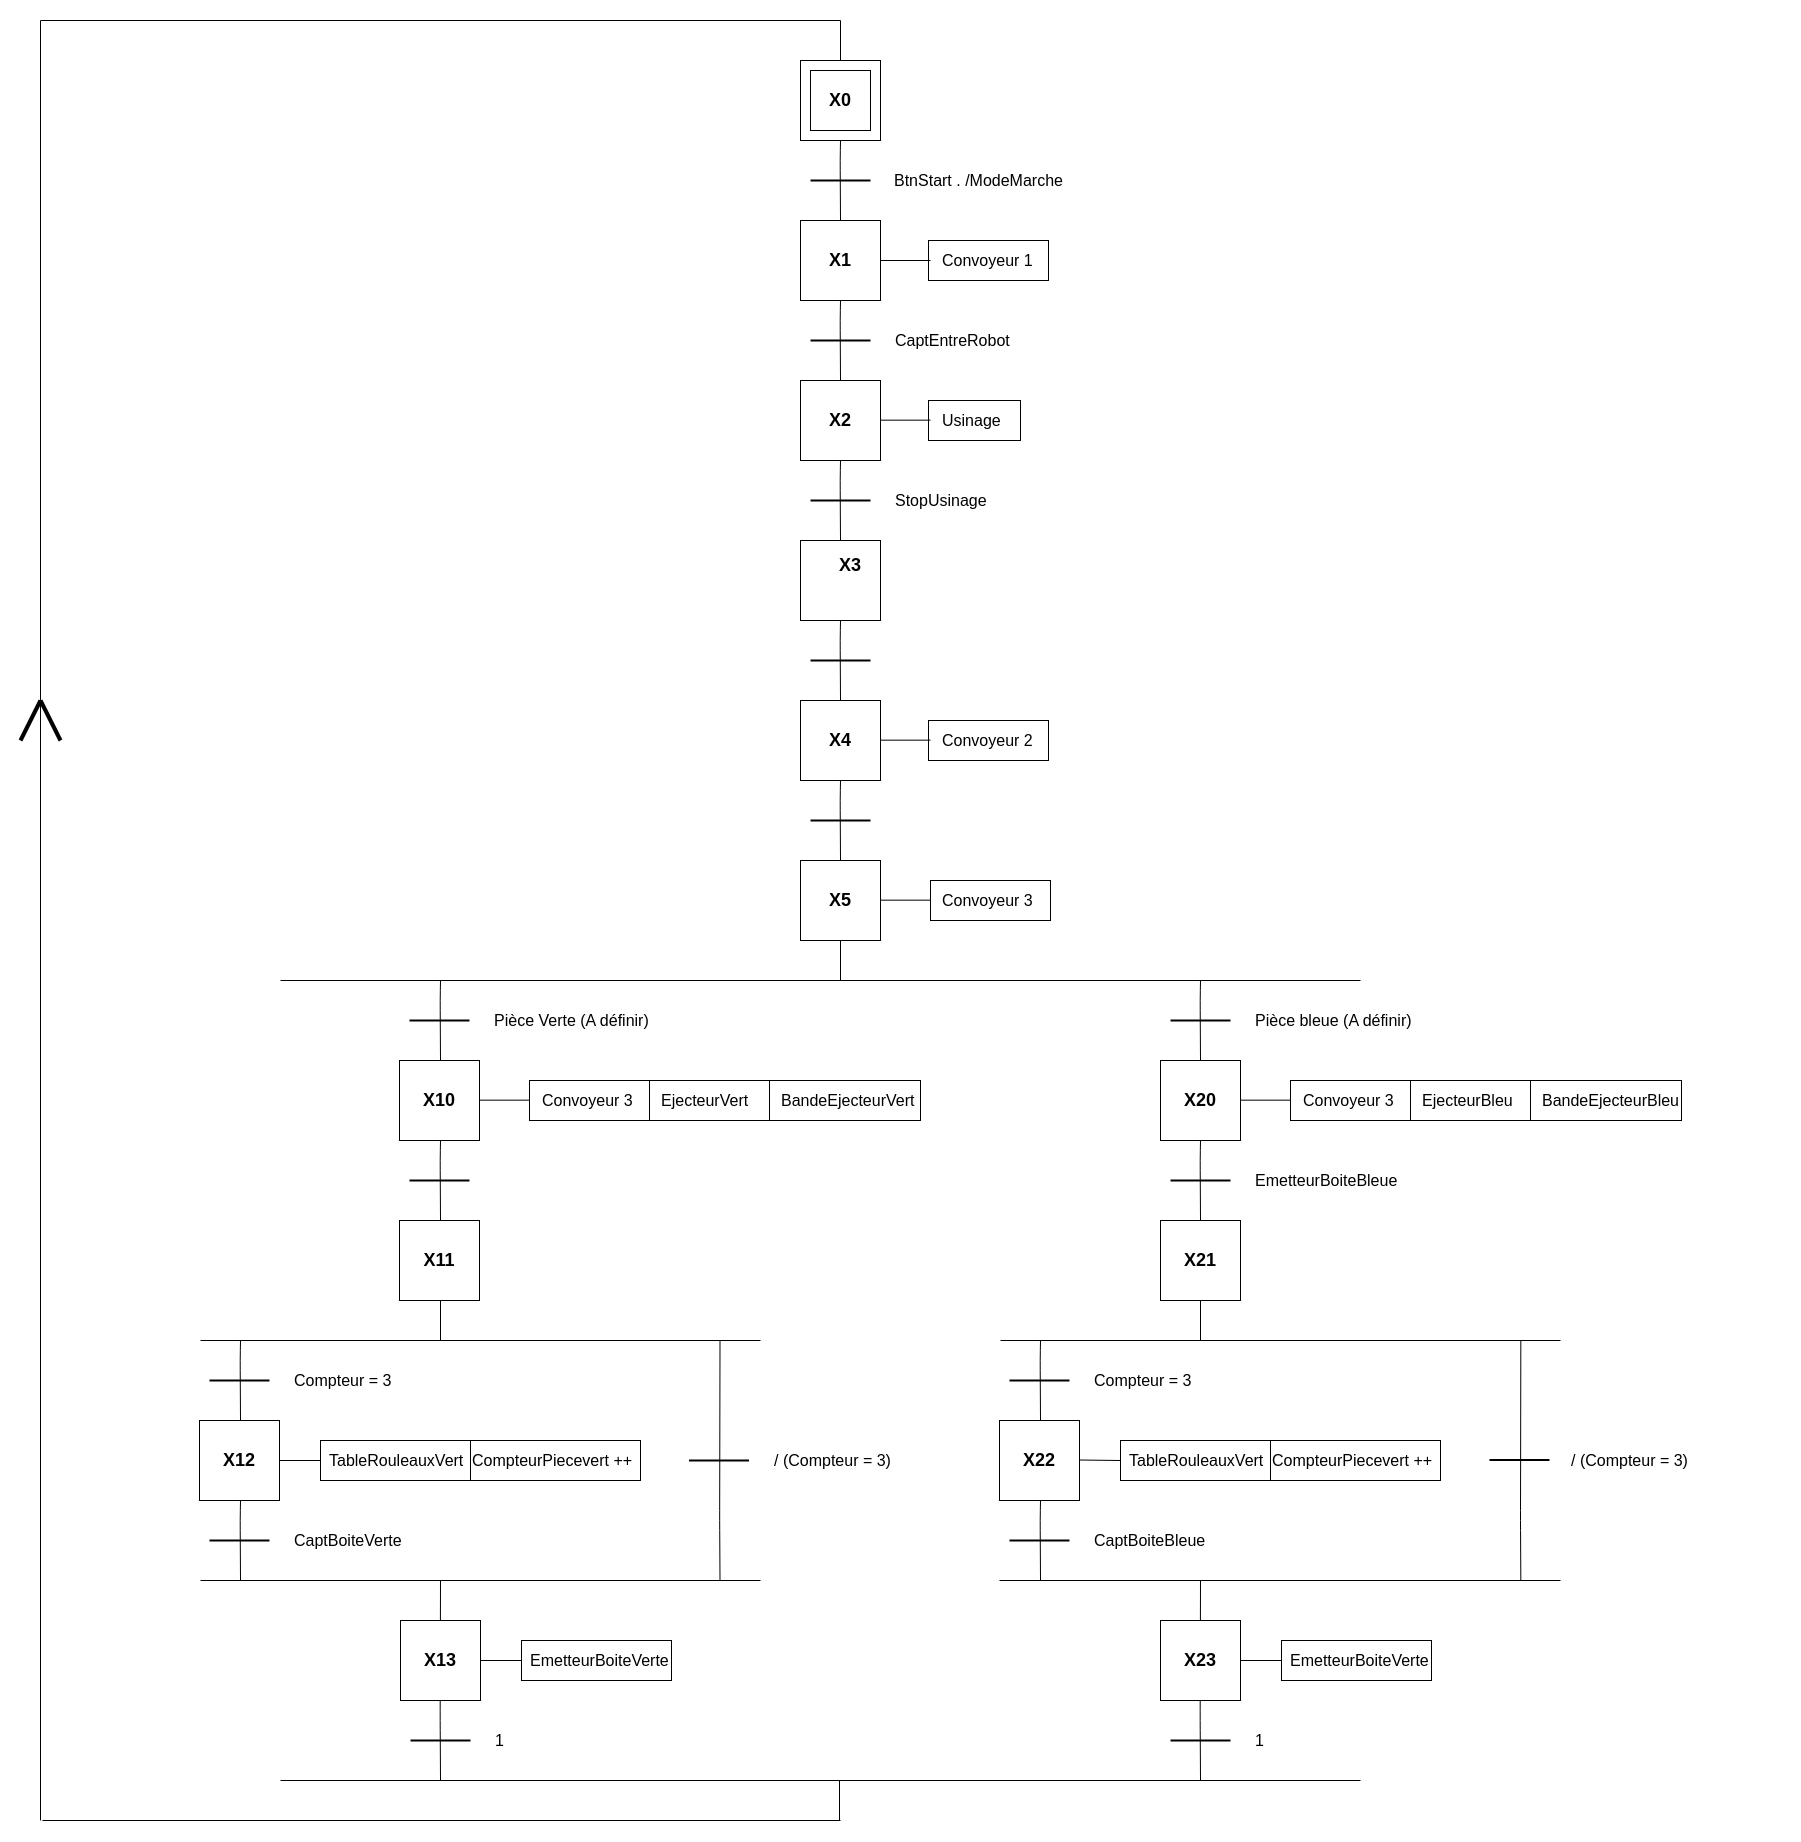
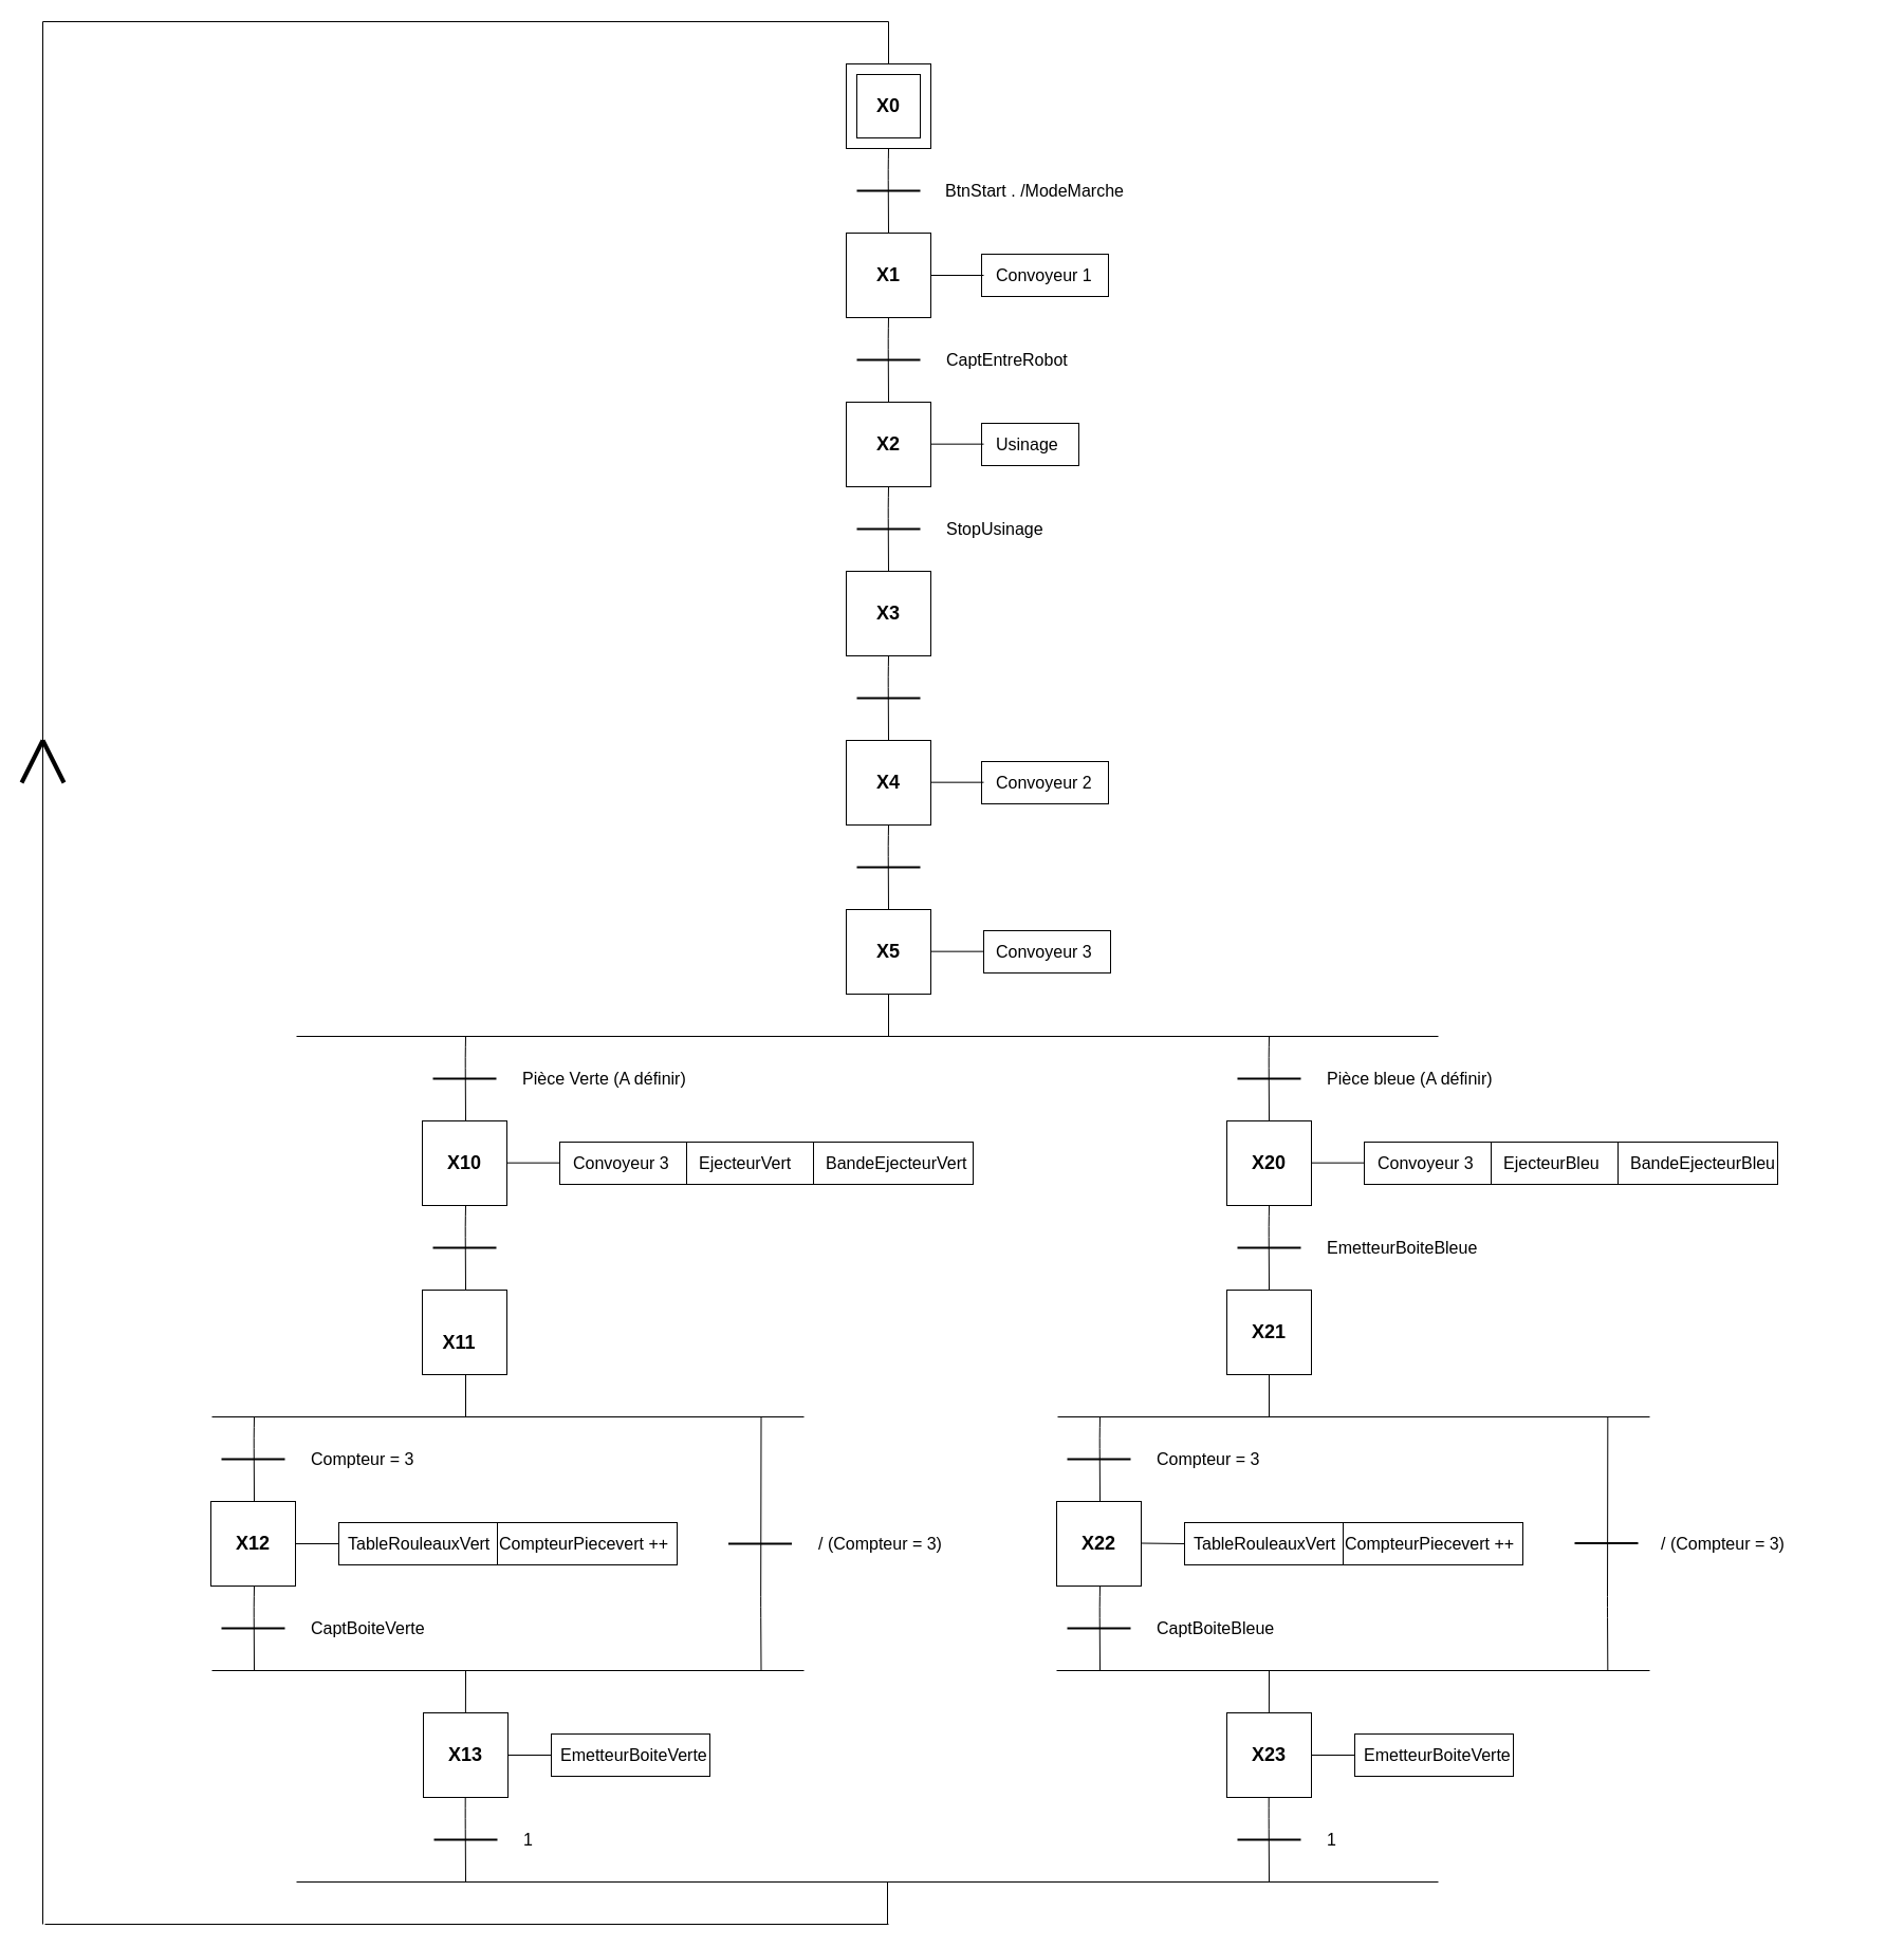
- <mxCell id="21" value="&lt;font size=&quot;1&quot;&gt;&lt;b style=&quot;font-size: 18px&quot;&gt;X3&lt;/b&gt;&lt;/font&gt;" style="text;html=1;strokeColor=none;fillColor=none;align=center;verticalAlign=middle;whiteSpace=wrap;rounded=0;" parent="1" vertex="1"><mxGeometry x="830" y="555" width="40" height="20" as="geometry" /></mxCell>
+ <mxCell id="21" value="&lt;font size=&quot;1&quot;&gt;&lt;b style=&quot;font-size: 18px&quot;&gt;X3&lt;/b&gt;&lt;/font&gt;" style="text;html=1;strokeColor=none;fillColor=none;align=center;verticalAlign=middle;whiteSpace=wrap;rounded=0;" parent="1" vertex="1"><mxGeometry x="820" y="570" width="40" height="20" as="geometry" /></mxCell>
- <mxCell id="52" value="&lt;font size=&quot;1&quot;&gt;&lt;b style=&quot;font-size: 18px&quot;&gt;X11&lt;/b&gt;&lt;/font&gt;" style="text;html=1;strokeColor=none;fillColor=none;align=center;verticalAlign=middle;whiteSpace=wrap;rounded=0;" parent="1" vertex="1"><mxGeometry x="419" y="1250" width="40" height="20" as="geometry" /></mxCell>
+ <mxCell id="52" value="&lt;font size=&quot;1&quot;&gt;&lt;b style=&quot;font-size: 18px&quot;&gt;X11&lt;/b&gt;&lt;/font&gt;" style="text;html=1;strokeColor=none;fillColor=none;align=center;verticalAlign=middle;whiteSpace=wrap;rounded=0;" parent="1" vertex="1"><mxGeometry x="414" y="1260" width="40" height="20" as="geometry" /></mxCell>
